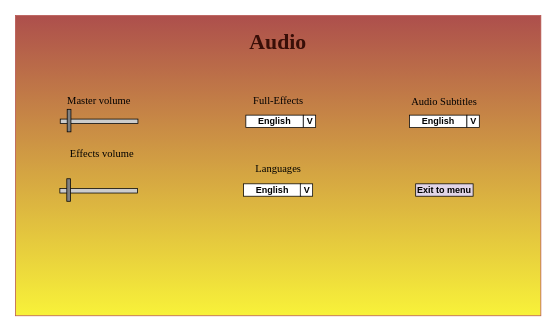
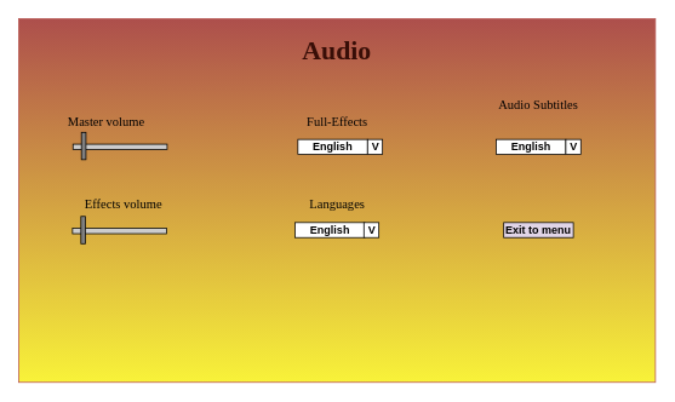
- <mxCell id="4" value="&lt;font face=&quot;Constantina&quot; style=&quot;font-size: 14px;&quot;&gt;Master volume&lt;/font&gt;" style="text;html=1;strokeColor=none;fillColor=none;align=center;verticalAlign=middle;whiteSpace=wrap;rounded=0;fontSize=14;" vertex="1" parent="1"><mxGeometry x="76" y="119" width="111" height="30" as="geometry" /></mxCell>
+ <mxCell id="4" value="&lt;font face=&quot;Constantina&quot; style=&quot;font-size: 14px;&quot;&gt;Master volume&lt;/font&gt;" style="text;html=1;strokeColor=none;fillColor=none;align=center;verticalAlign=middle;whiteSpace=wrap;rounded=0;fontSize=14;" vertex="1" parent="1"><mxGeometry x="61" y="119" width="111" height="30" as="geometry" /></mxCell>
- <mxCell id="11" value="&lt;font face=&quot;Constantina&quot;&gt;Audio Subtitles&lt;/font&gt;" style="text;html=1;strokeColor=none;fillColor=none;align=center;verticalAlign=middle;whiteSpace=wrap;rounded=0;fontSize=14;" vertex="1" parent="1"><mxGeometry x="536" y="119.75" width="111" height="30" as="geometry" /></mxCell>
+ <mxCell id="11" value="&lt;font face=&quot;Constantina&quot;&gt;Audio Subtitles&lt;/font&gt;" style="text;html=1;strokeColor=none;fillColor=none;align=center;verticalAlign=middle;whiteSpace=wrap;rounded=0;fontSize=14;" vertex="1" parent="1"><mxGeometry x="536" y="99.75" width="111" height="30" as="geometry" /></mxCell>
- <mxCell id="7" value="&lt;font face=&quot;Constantina&quot;&gt;Effects volume&lt;/font&gt;" style="text;html=1;strokeColor=none;fillColor=none;align=center;verticalAlign=middle;whiteSpace=wrap;rounded=0;fontSize=14;" vertex="1" parent="1"><mxGeometry x="79.75" y="189" width="111" height="30" as="geometry" /></mxCell>
+ <mxCell id="7" value="&lt;font face=&quot;Constantina&quot;&gt;Effects volume&lt;/font&gt;" style="text;html=1;strokeColor=none;fillColor=none;align=center;verticalAlign=middle;whiteSpace=wrap;rounded=0;fontSize=14;" vertex="1" parent="1"><mxGeometry x="79.75" y="209" width="111" height="30" as="geometry" /></mxCell>
